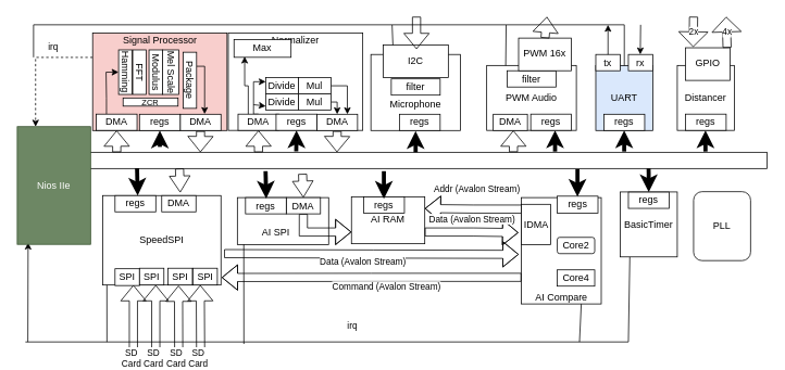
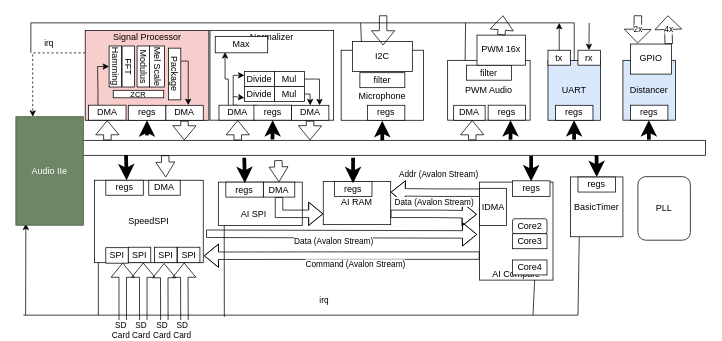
- <mxCell id="100" value="Distancer" style="rounded=0;whiteSpace=wrap;html=1;" vertex="1" parent="1"><mxGeometry x="830" y="80" width="70" height="79.86" as="geometry" /></mxCell>
+ <mxCell id="100" value="Distancer" style="rounded=0;whiteSpace=wrap;html=1;fillColor=#dae8fc;" vertex="1" parent="1"><mxGeometry x="830" y="80" width="70" height="79.86" as="geometry" /></mxCell>
- <mxCell id="63" value="Nios IIe" style="rounded=0;whiteSpace=wrap;html=1;fillColor=#6d8764;fontColor=#ffffff;strokeColor=#3A5431;" parent="1" vertex="1"><mxGeometry x="20" y="155.25" width="90" height="144.75" as="geometry" /></mxCell>
+ <mxCell id="63" value="Audio IIe" style="rounded=0;whiteSpace=wrap;html=1;fillColor=#6d8764;fontColor=#ffffff;strokeColor=#3A5431;" parent="1" vertex="1"><mxGeometry x="20" y="155.25" width="90" height="144.75" as="geometry" /></mxCell>
+ <mxCell id="61" value="Core3" style="rounded=0;whiteSpace=wrap;html=1;" parent="1" vertex="1"><mxGeometry x="682.69" y="311.38" width="46" height="20" as="geometry" /></mxCell>
- <mxCell id="62" value="Core4" style="rounded=0;whiteSpace=wrap;html=1;" parent="1" vertex="1"><mxGeometry x="682.69" y="331.38" width="46" height="20" as="geometry" /></mxCell>
+ <mxCell id="62" value="Core4" style="rounded=0;whiteSpace=wrap;html=1;" parent="1" vertex="1"><mxGeometry x="682.69" y="346.38" width="46" height="20" as="geometry" /></mxCell>
